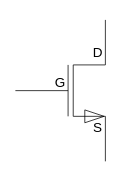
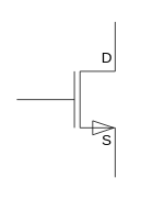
- <mxCell id="3" value="G" style="text;html=1;align=center;verticalAlign=middle;whiteSpace=wrap;rounded=0;fontSize=18;" vertex="1" parent="1"><mxGeometry x="60" y="90" width="40" height="40" as="geometry" /></mxCell>
